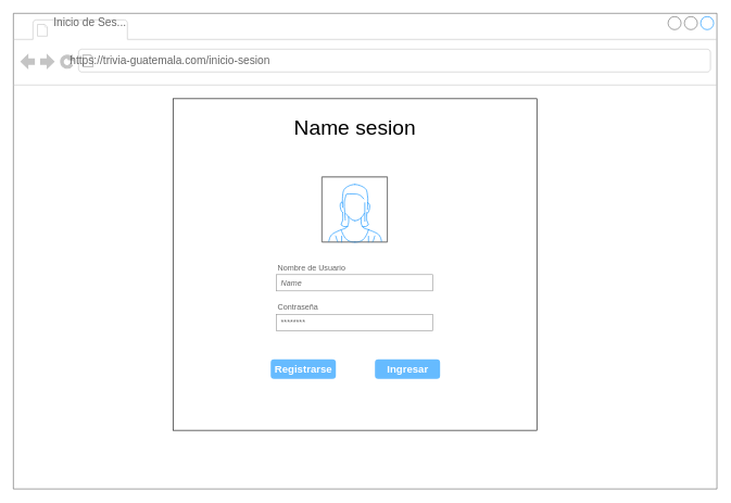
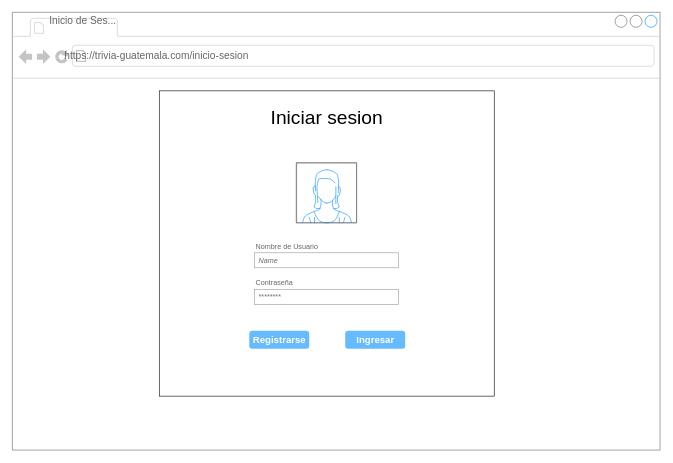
- <mxCell id="15" value="Name sesion" style="text;html=1;align=center;verticalAlign=middle;resizable=0;points=[];autosize=1;strokeColor=none;fillColor=none;fontSize=32;" vertex="1" parent="2"><mxGeometry x="419" y="151" width="210" height="50" as="geometry" /></mxCell>
+ <mxCell id="15" value="Iniciar sesion" style="text;html=1;align=center;verticalAlign=middle;resizable=0;points=[];autosize=1;strokeColor=none;fillColor=none;fontSize=32;" vertex="1" parent="2"><mxGeometry x="419" y="151" width="210" height="50" as="geometry" /></mxCell>
